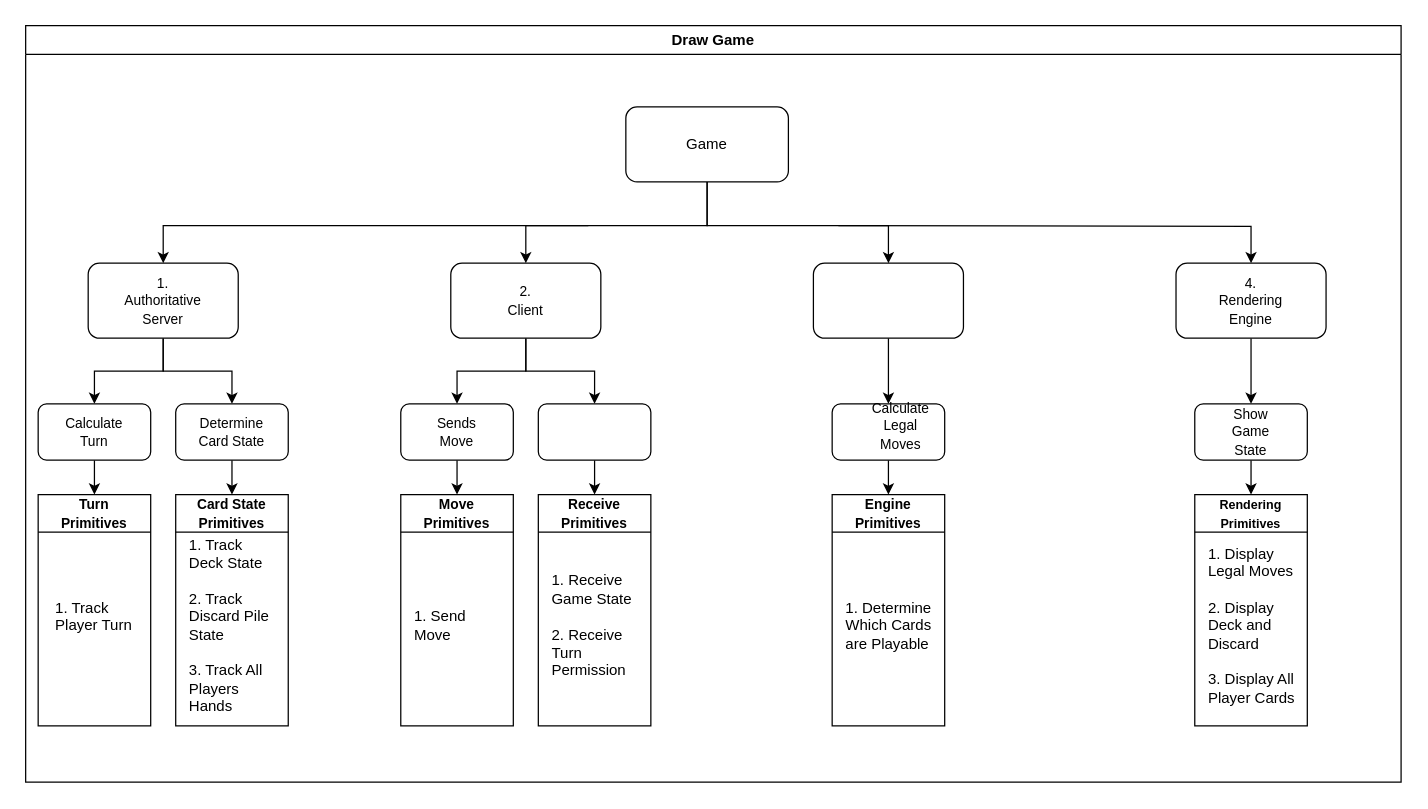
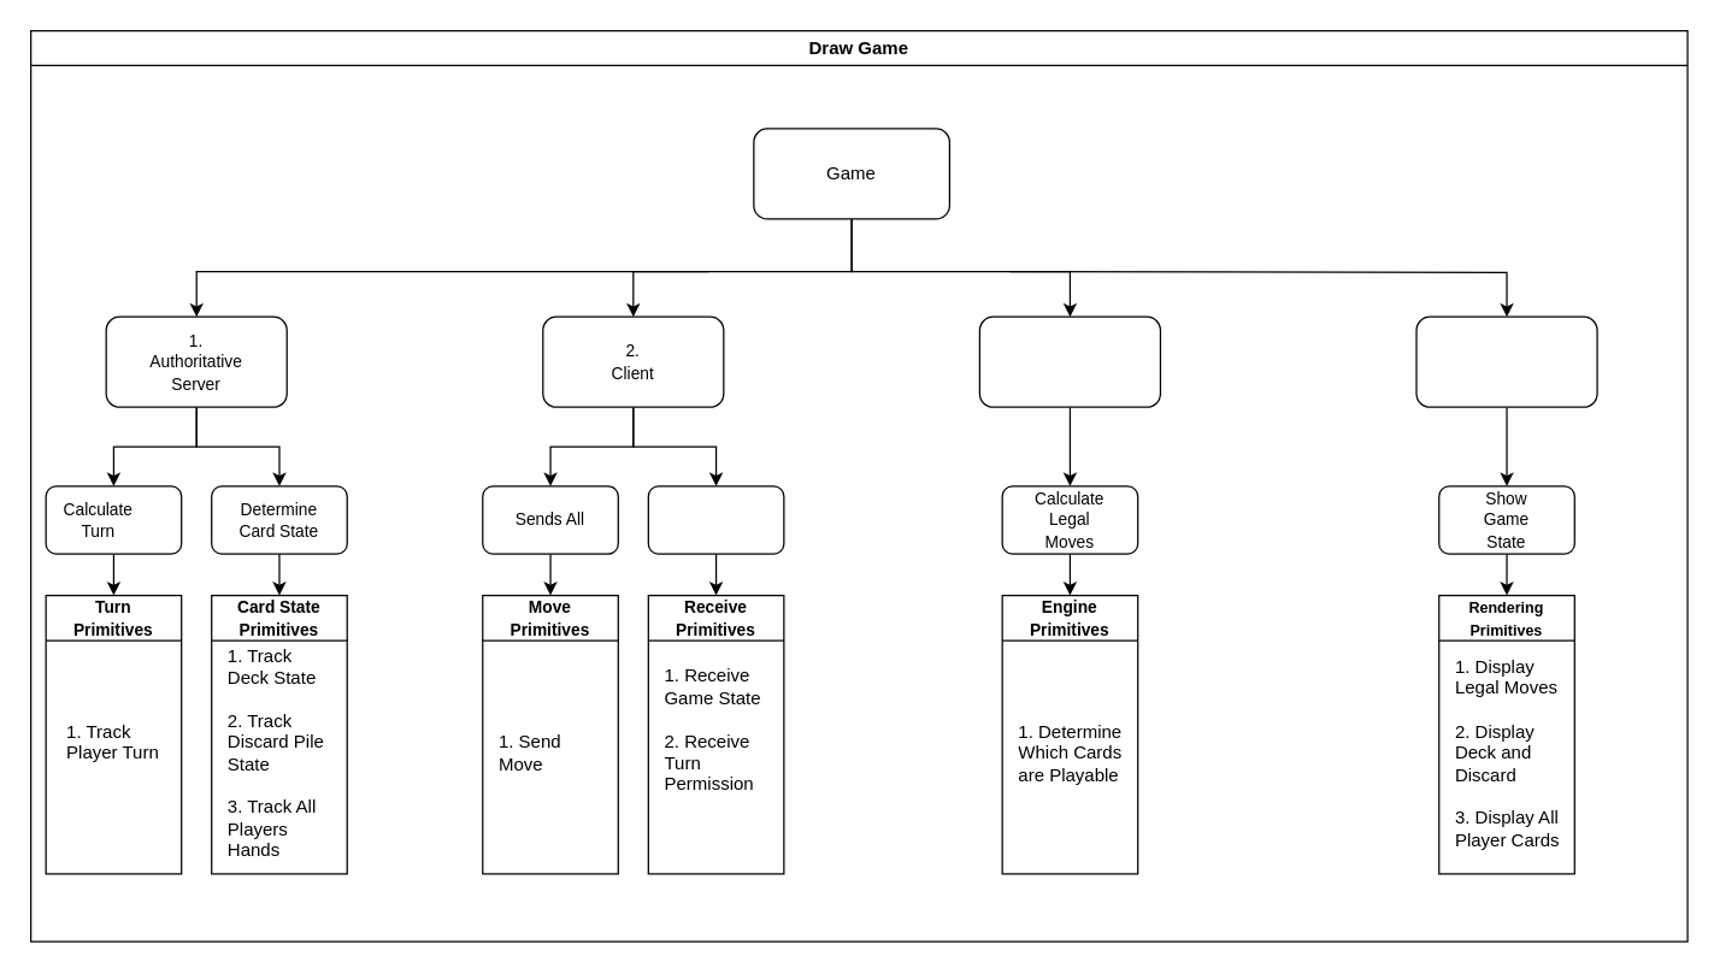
- <mxCell id="21" value="&lt;font style=&quot;font-size: 11px;&quot;&gt;4. Rendering Engine&lt;/font&gt;" style="text;html=1;align=center;verticalAlign=middle;whiteSpace=wrap;rounded=0;labelBackgroundColor=none;" parent="2" vertex="1"><mxGeometry x="950" y="205" width="60" height="30" as="geometry" /></mxCell>
- <mxCell id="33" value="&lt;font style=&quot;font-size: 11px;&quot;&gt;Calculate Legal Moves&lt;/font&gt;" style="text;html=1;align=center;verticalAlign=middle;whiteSpace=wrap;rounded=0;labelBackgroundColor=none;" parent="2" vertex="1"><mxGeometry x="670" y="305" width="60" height="30" as="geometry" /></mxCell>
+ <mxCell id="33" value="&lt;font style=&quot;font-size: 11px;&quot;&gt;Calculate Legal Moves&lt;/font&gt;" style="text;html=1;align=center;verticalAlign=middle;whiteSpace=wrap;rounded=0;labelBackgroundColor=none;" parent="2" vertex="1"><mxGeometry x="660" y="310" width="60" height="30" as="geometry" /></mxCell>
- <mxCell id="24" value="&lt;font style=&quot;font-size: 11px;&quot;&gt;Calculate Turn&lt;/font&gt;" style="text;html=1;align=center;verticalAlign=middle;whiteSpace=wrap;rounded=0;labelBackgroundColor=none;" parent="2" vertex="1"><mxGeometry x="25" y="310" width="60" height="30" as="geometry" /></mxCell>
+ <mxCell id="24" value="&lt;font style=&quot;font-size: 11px;&quot;&gt;Calculate Turn&lt;/font&gt;" style="text;html=1;align=center;verticalAlign=middle;whiteSpace=wrap;rounded=0;labelBackgroundColor=none;" parent="2" vertex="1"><mxGeometry x="15" y="310" width="60" height="30" as="geometry" /></mxCell>
- <mxCell id="30" value="&lt;font style=&quot;font-size: 11px;&quot;&gt;Sends Move&lt;/font&gt;" style="text;html=1;align=center;verticalAlign=middle;whiteSpace=wrap;rounded=0;labelBackgroundColor=none;" parent="2" vertex="1"><mxGeometry x="315" y="310" width="60" height="30" as="geometry" /></mxCell>
+ <mxCell id="30" value="&lt;font style=&quot;font-size: 11px;&quot;&gt;Sends All&lt;/font&gt;" style="text;html=1;align=center;verticalAlign=middle;whiteSpace=wrap;rounded=0;labelBackgroundColor=none;" parent="2" vertex="1"><mxGeometry x="315" y="310" width="60" height="30" as="geometry" /></mxCell>
- <mxCell id="50" value="&lt;div&gt;&lt;span style=&quot;background-color: initial;&quot;&gt;1. Receive Game State&lt;/span&gt;&lt;/div&gt;&lt;div&gt;&lt;br&gt;&lt;/div&gt;&lt;div&gt;2. Receive Turn Permission&lt;/div&gt;" style="text;strokeColor=none;fillColor=none;align=left;verticalAlign=middle;spacingLeft=4;spacingRight=4;overflow=hidden;points=[[0,0.5],[1,0.5]];portConstraint=eastwest;rotatable=0;whiteSpace=wrap;html=1;labelBackgroundColor=none;" vertex="1" parent="49"><mxGeometry x="5" y="30" width="80" height="150" as="geometry" /></mxCell>
+ <mxCell id="50" value="&lt;div&gt;&lt;span style=&quot;background-color: initial;&quot;&gt;1. Receive Game State&lt;/span&gt;&lt;/div&gt;&lt;div&gt;&lt;br&gt;&lt;/div&gt;&lt;div&gt;2. Receive Turn Permission&lt;/div&gt;" style="text;strokeColor=none;fillColor=none;align=left;verticalAlign=middle;spacingLeft=4;spacingRight=4;overflow=hidden;points=[[0,0.5],[1,0.5]];portConstraint=eastwest;rotatable=0;whiteSpace=wrap;html=1;labelBackgroundColor=none;" vertex="1" parent="49"><mxGeometry x="5" y="15" width="80" height="150" as="geometry" /></mxCell>
